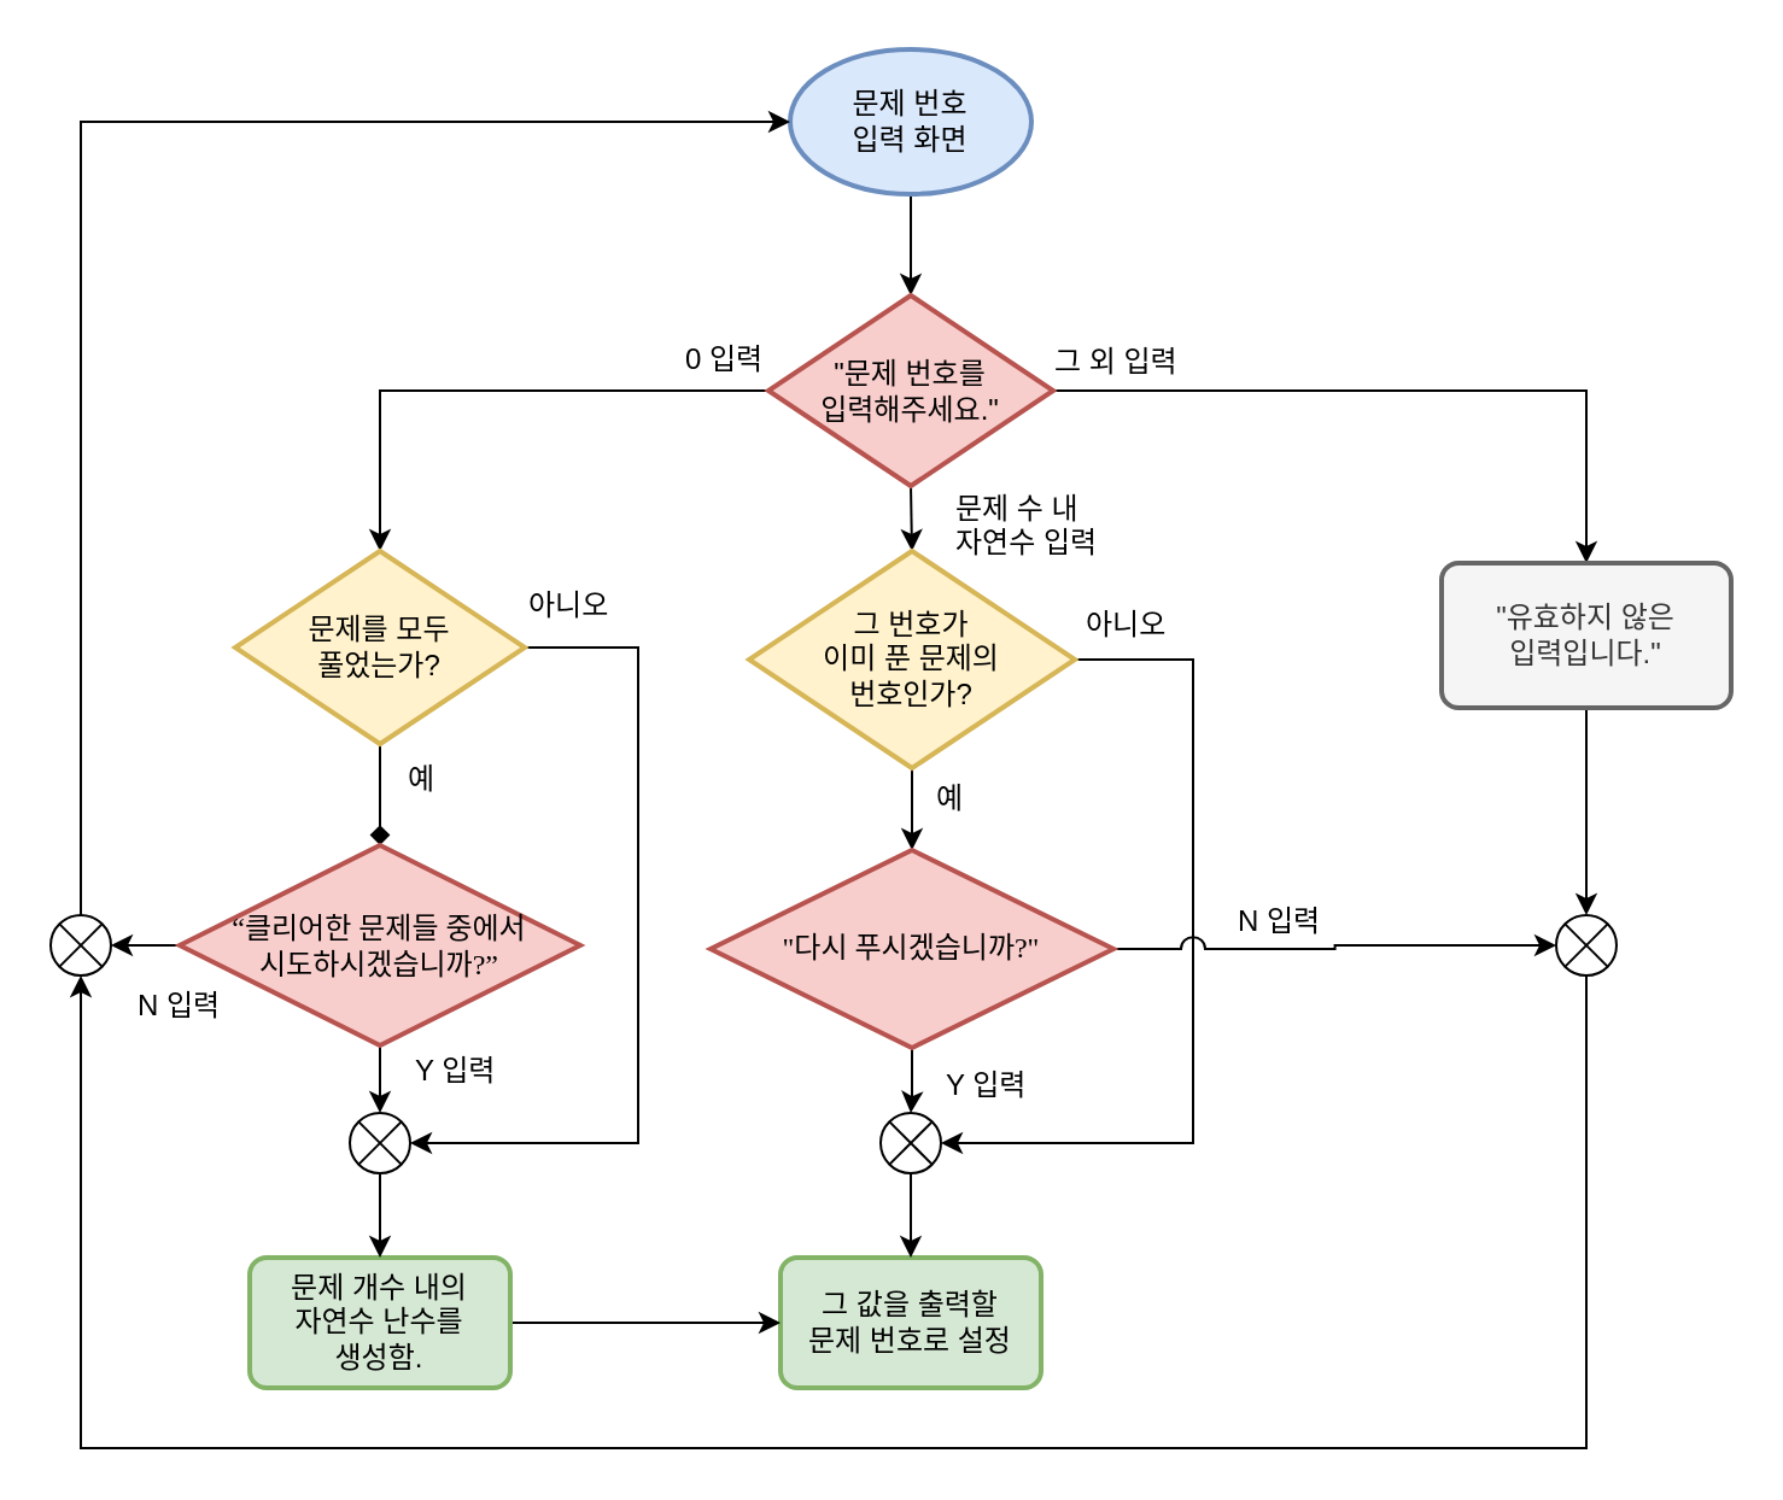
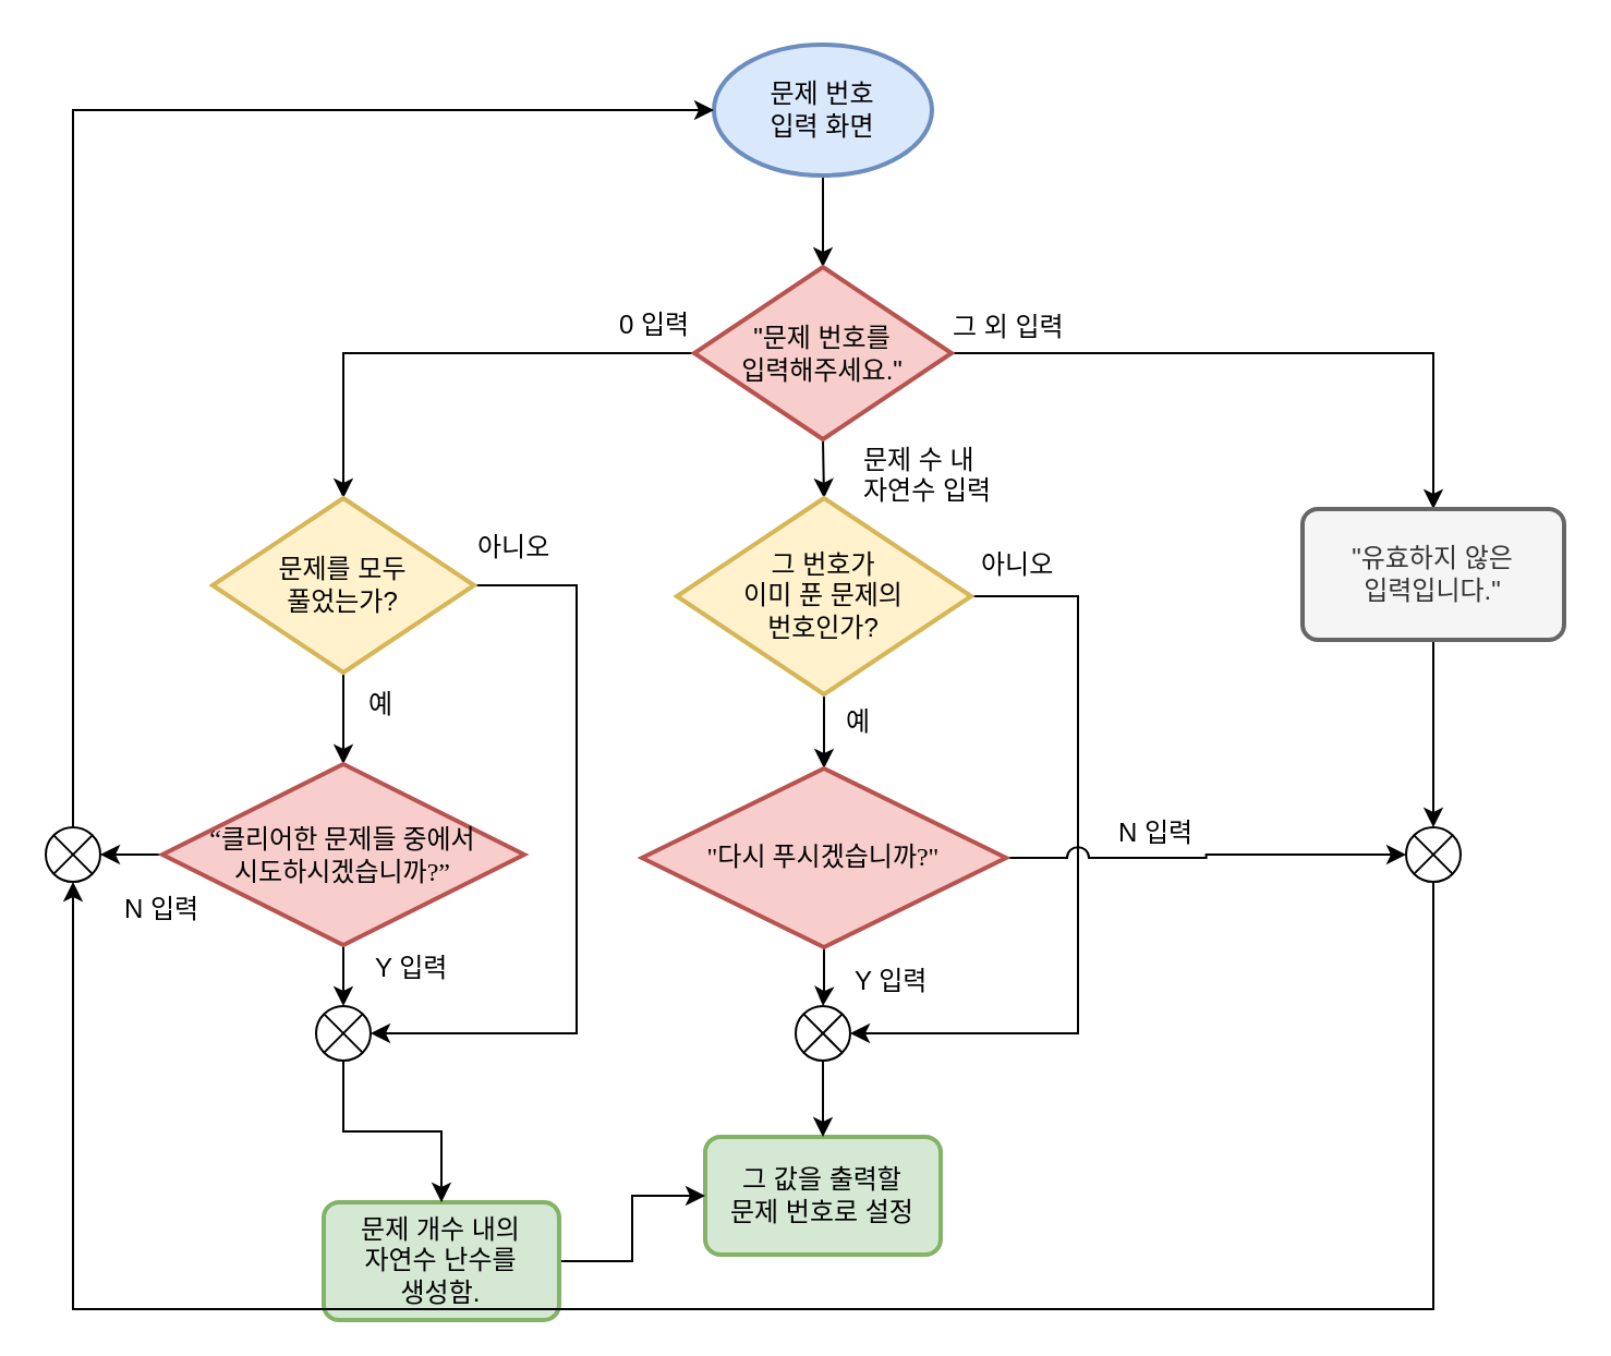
- <mxCell id="9" style="edgeStyle=orthogonalEdgeStyle;rounded=0;orthogonalLoop=1;jettySize=auto;html=1;exitX=0.5;exitY=1;exitDx=0;exitDy=0;exitPerimeter=0;entryX=0.5;entryY=0;entryDx=0;entryDy=0;entryPerimeter=0;endArrow=diamond;" parent="1" source="11" target="19" edge="1"><mxGeometry relative="1" as="geometry" /></mxCell>
+ <mxCell id="9" style="edgeStyle=orthogonalEdgeStyle;rounded=0;orthogonalLoop=1;jettySize=auto;html=1;exitX=0.5;exitY=1;exitDx=0;exitDy=0;exitPerimeter=0;entryX=0.5;entryY=0;entryDx=0;entryDy=0;entryPerimeter=0;" parent="1" source="11" target="19" edge="1"><mxGeometry relative="1" as="geometry" /></mxCell>
- <mxCell id="21" value="문제 개수 내의&lt;br&gt;자연수 난수를&lt;br&gt;생성함." style="rounded=1;whiteSpace=wrap;html=1;absoluteArcSize=1;arcSize=14;strokeWidth=2;fillColor=#d5e8d4;strokeColor=#82b366;" parent="1" vertex="1"><mxGeometry x="103" y="521" width="108" height="54" as="geometry" /></mxCell>
+ <mxCell id="21" value="문제 개수 내의&lt;br&gt;자연수 난수를&lt;br&gt;생성함." style="rounded=1;whiteSpace=wrap;html=1;absoluteArcSize=1;arcSize=14;strokeWidth=2;fillColor=#d5e8d4;strokeColor=#82b366;" parent="1" vertex="1"><mxGeometry x="148" y="551" width="108" height="54" as="geometry" /></mxCell>
